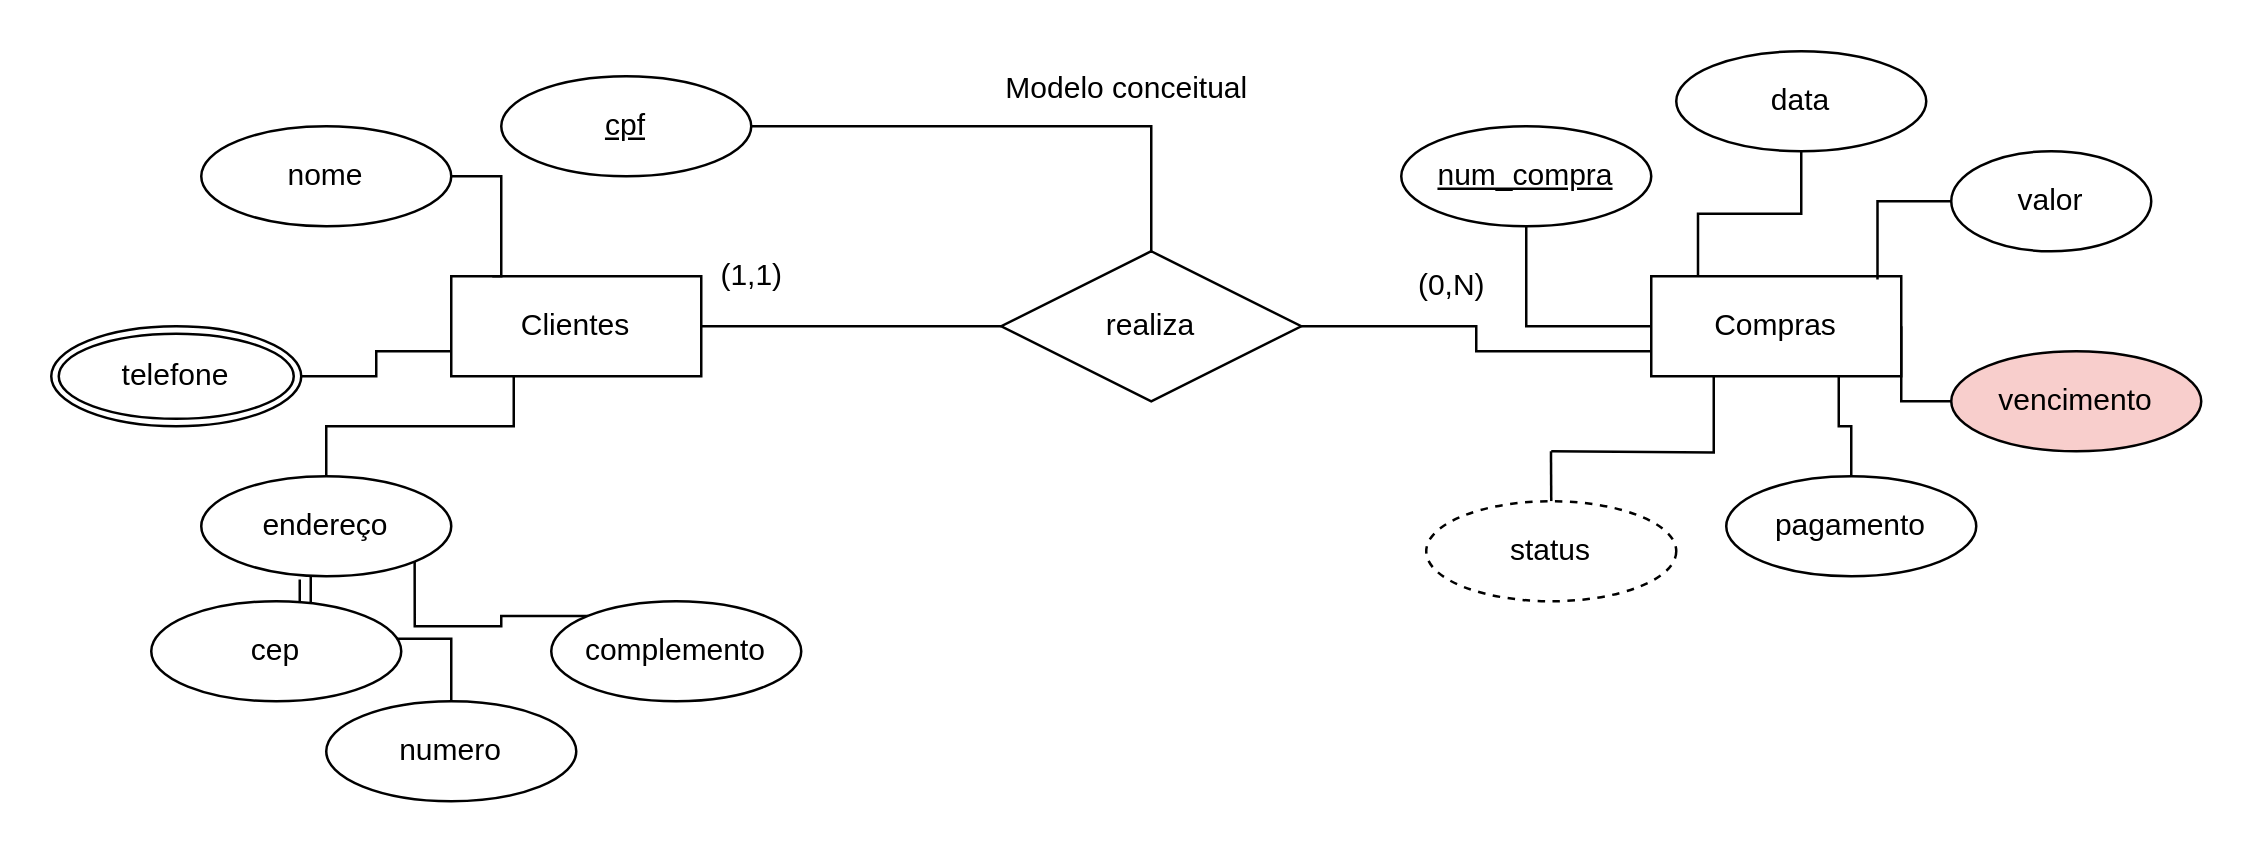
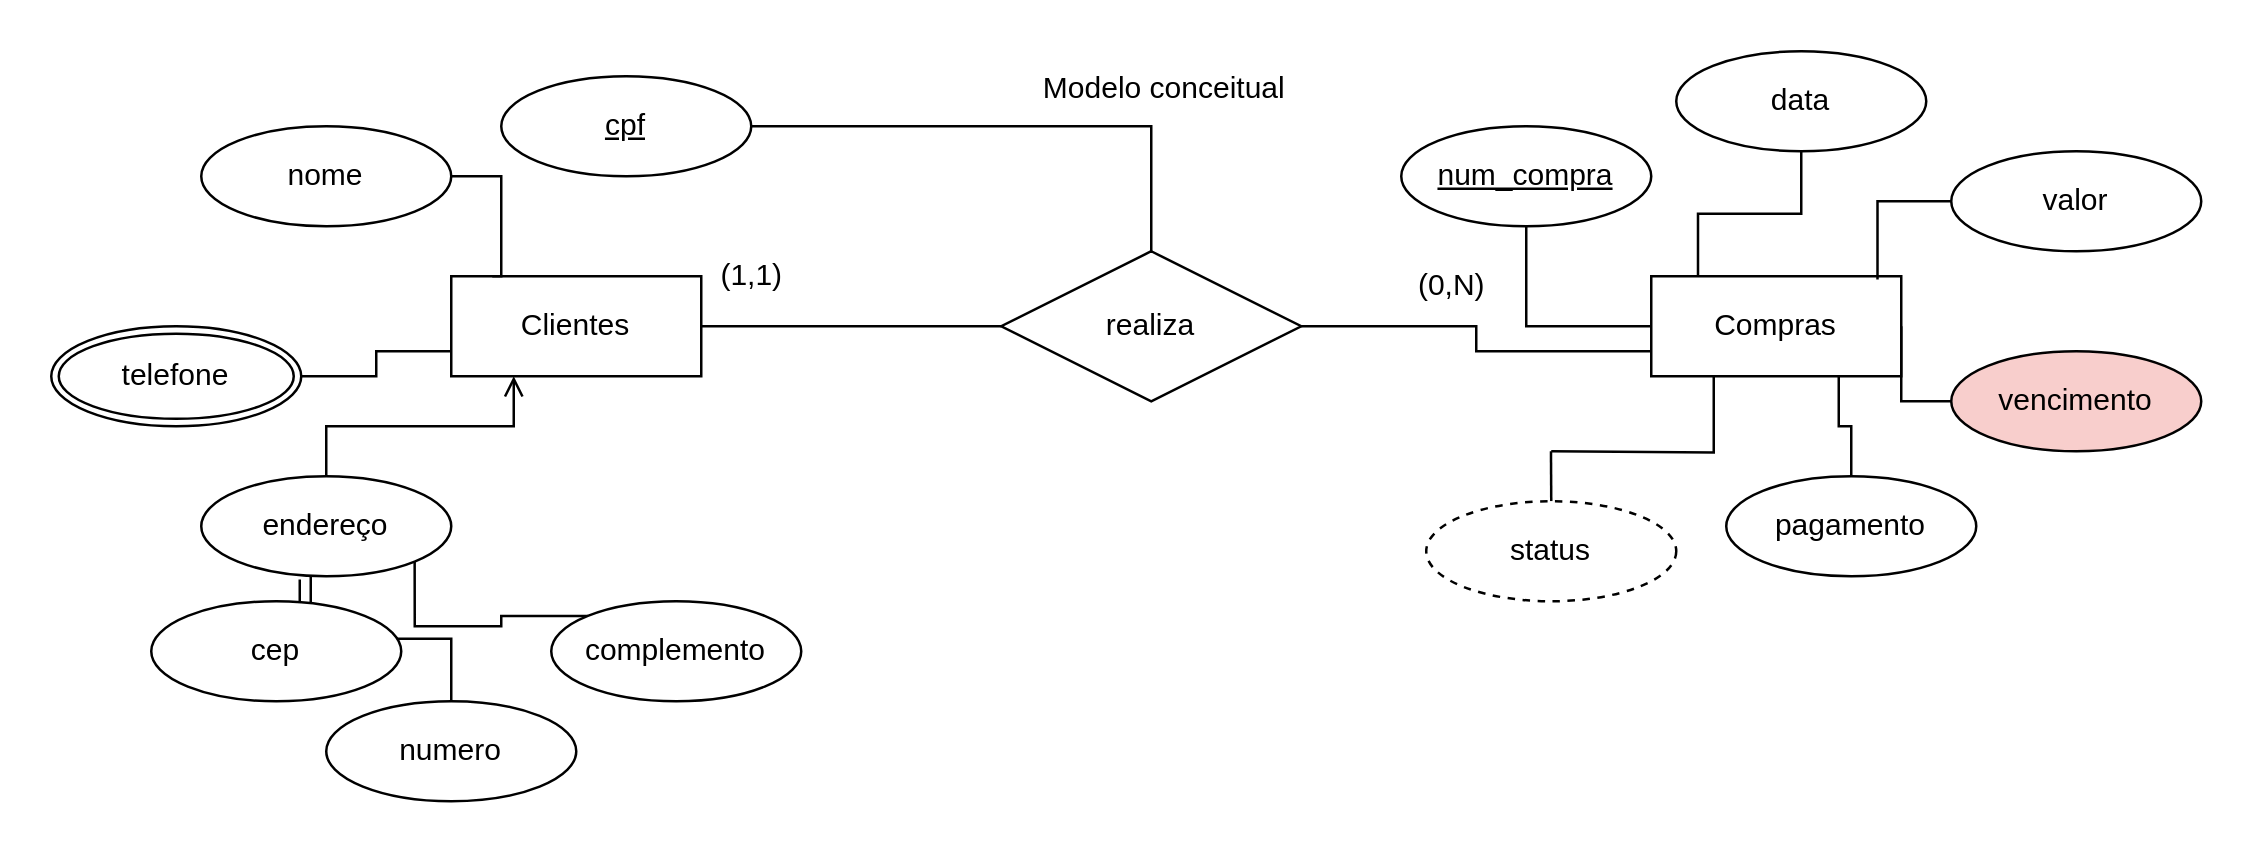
- <mxCell id="36" value="Modelo conceitual" style="text;html=1;align=center;verticalAlign=middle;resizable=0;points=[];autosize=1;strokeColor=none;fillColor=none;" vertex="1" parent="1"><mxGeometry x="390" width="120" height="30" as="geometry" y="20" /></mxCell>
+ <mxCell id="36" value="Modelo conceitual" style="text;html=1;align=center;verticalAlign=middle;resizable=0;points=[];autosize=1;strokeColor=none;fillColor=none;" vertex="1" parent="1"><mxGeometry x="405" y="20" width="120" height="30" as="geometry" /></mxCell>
- <mxCell id="19" value="valor" style="ellipse;whiteSpace=wrap;html=1;align=center;" vertex="1" parent="1"><mxGeometry x="780" y="60" width="80" height="40" as="geometry" /></mxCell>
+ <mxCell id="19" value="valor" style="ellipse;whiteSpace=wrap;html=1;align=center;" vertex="1" parent="1"><mxGeometry x="780" y="60" width="100" height="40" as="geometry" /></mxCell>
- <mxCell id="29" style="edgeStyle=orthogonalEdgeStyle;rounded=0;orthogonalLoop=1;jettySize=auto;html=1;exitX=0.5;exitY=0;exitDx=0;exitDy=0;entryX=0.25;entryY=1;entryDx=0;entryDy=0;endArrow=none;endFill=0;" edge="1" parent="1" source="31" target="3"><mxGeometry relative="1" as="geometry" /></mxCell>
+ <mxCell id="29" style="edgeStyle=orthogonalEdgeStyle;rounded=0;orthogonalLoop=1;jettySize=auto;html=1;exitX=0.5;exitY=0;exitDx=0;exitDy=0;entryX=0.25;entryY=1;entryDx=0;entryDy=0;endArrow=open;endFill=0;" edge="1" parent="1" source="31" target="3"><mxGeometry relative="1" as="geometry" /></mxCell>
